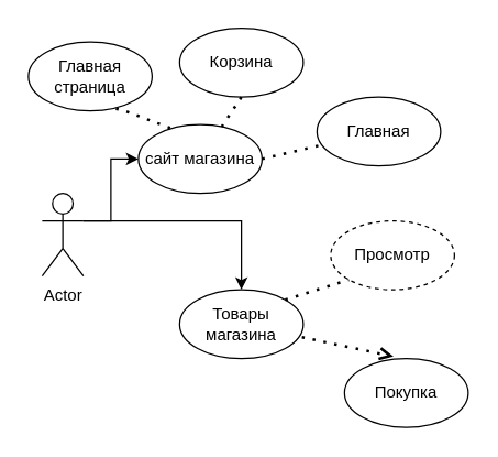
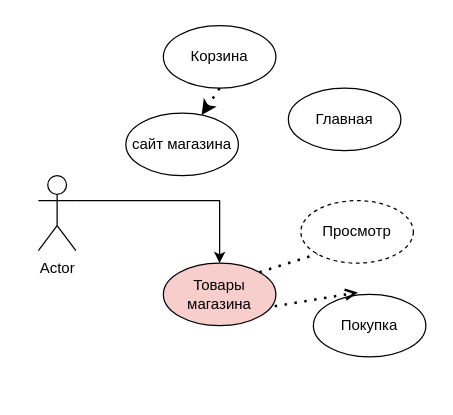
- <mxCell id="11" value="Главная страница" style="ellipse;whiteSpace=wrap;html=1;" vertex="1" parent="1"><mxGeometry x="20" y="30" width="90" height="50" as="geometry" /></mxCell>
- <mxCell id="12" value="" style="endArrow=none;dashed=1;html=1;dashPattern=1 3;strokeWidth=2;rounded=0;exitX=0.707;exitY=0.97;exitDx=0;exitDy=0;exitPerimeter=0;entryX=0.278;entryY=0.063;entryDx=0;entryDy=0;entryPerimeter=0;" edge="1" parent="1" source="11" target="5"><mxGeometry width="50" height="50" relative="1" as="geometry"><mxPoint x="290" y="230" as="sourcePoint" /><mxPoint x="340" y="180" as="targetPoint" /><Array as="points"><mxPoint x="90" y="80" /></Array></mxGeometry></mxCell>
- <mxCell id="13" value="" style="endArrow=none;dashed=1;html=1;dashPattern=1 3;strokeWidth=2;rounded=0;exitX=0.5;exitY=1;exitDx=0;exitDy=0;" edge="1" parent="1" source="10" target="5"><mxGeometry width="50" height="50" relative="1" as="geometry"><mxPoint x="290" y="230" as="sourcePoint" /><mxPoint x="340" y="180" as="targetPoint" /></mxGeometry></mxCell>
+ <mxCell id="13" value="" style="endArrow=classic;dashed=1;html=1;dashPattern=1 3;strokeWidth=2;rounded=0;exitX=0.5;exitY=1;exitDx=0;exitDy=0;" edge="1" parent="1" source="10" target="5"><mxGeometry width="50" height="50" relative="1" as="geometry"><mxPoint x="290" y="230" as="sourcePoint" /><mxPoint x="340" y="180" as="targetPoint" /></mxGeometry></mxCell>
- <mxCell id="14" value="" style="endArrow=none;dashed=1;html=1;dashPattern=1 3;strokeWidth=2;rounded=0;exitX=1;exitY=0.5;exitDx=0;exitDy=0;" edge="1" parent="1" source="5" target="9"><mxGeometry width="50" height="50" relative="1" as="geometry"><mxPoint x="290" y="230" as="sourcePoint" /><mxPoint x="340" y="180" as="targetPoint" /></mxGeometry></mxCell>
- <mxCell id="2" style="edgeStyle=orthogonalEdgeStyle;rounded=0;orthogonalLoop=1;jettySize=auto;html=1;exitX=1;exitY=0.333;exitDx=0;exitDy=0;exitPerimeter=0;" edge="1" parent="1" source="4" target="5"><mxGeometry relative="1" as="geometry" /></mxCell>
- <mxCell id="8" value="Товары магазина" style="ellipse;whiteSpace=wrap;html=1;" vertex="1" parent="1"><mxGeometry x="130" y="210" width="90" height="50" as="geometry" /></mxCell>
+ <mxCell id="8" value="Товары магазина" style="ellipse;whiteSpace=wrap;html=1;fillColor=#f8cecc;" vertex="1" parent="1"><mxGeometry x="130" y="210" width="90" height="50" as="geometry" /></mxCell>
- <mxCell id="6" value="Покупка" style="ellipse;whiteSpace=wrap;html=1;" vertex="1" parent="1"><mxGeometry x="250" y="260" width="90" height="50" as="geometry" /></mxCell>
+ <mxCell id="6" value="Покупка" style="ellipse;whiteSpace=wrap;html=1;" vertex="1" parent="1"><mxGeometry x="250" y="235" width="90" height="50" as="geometry" /></mxCell>
